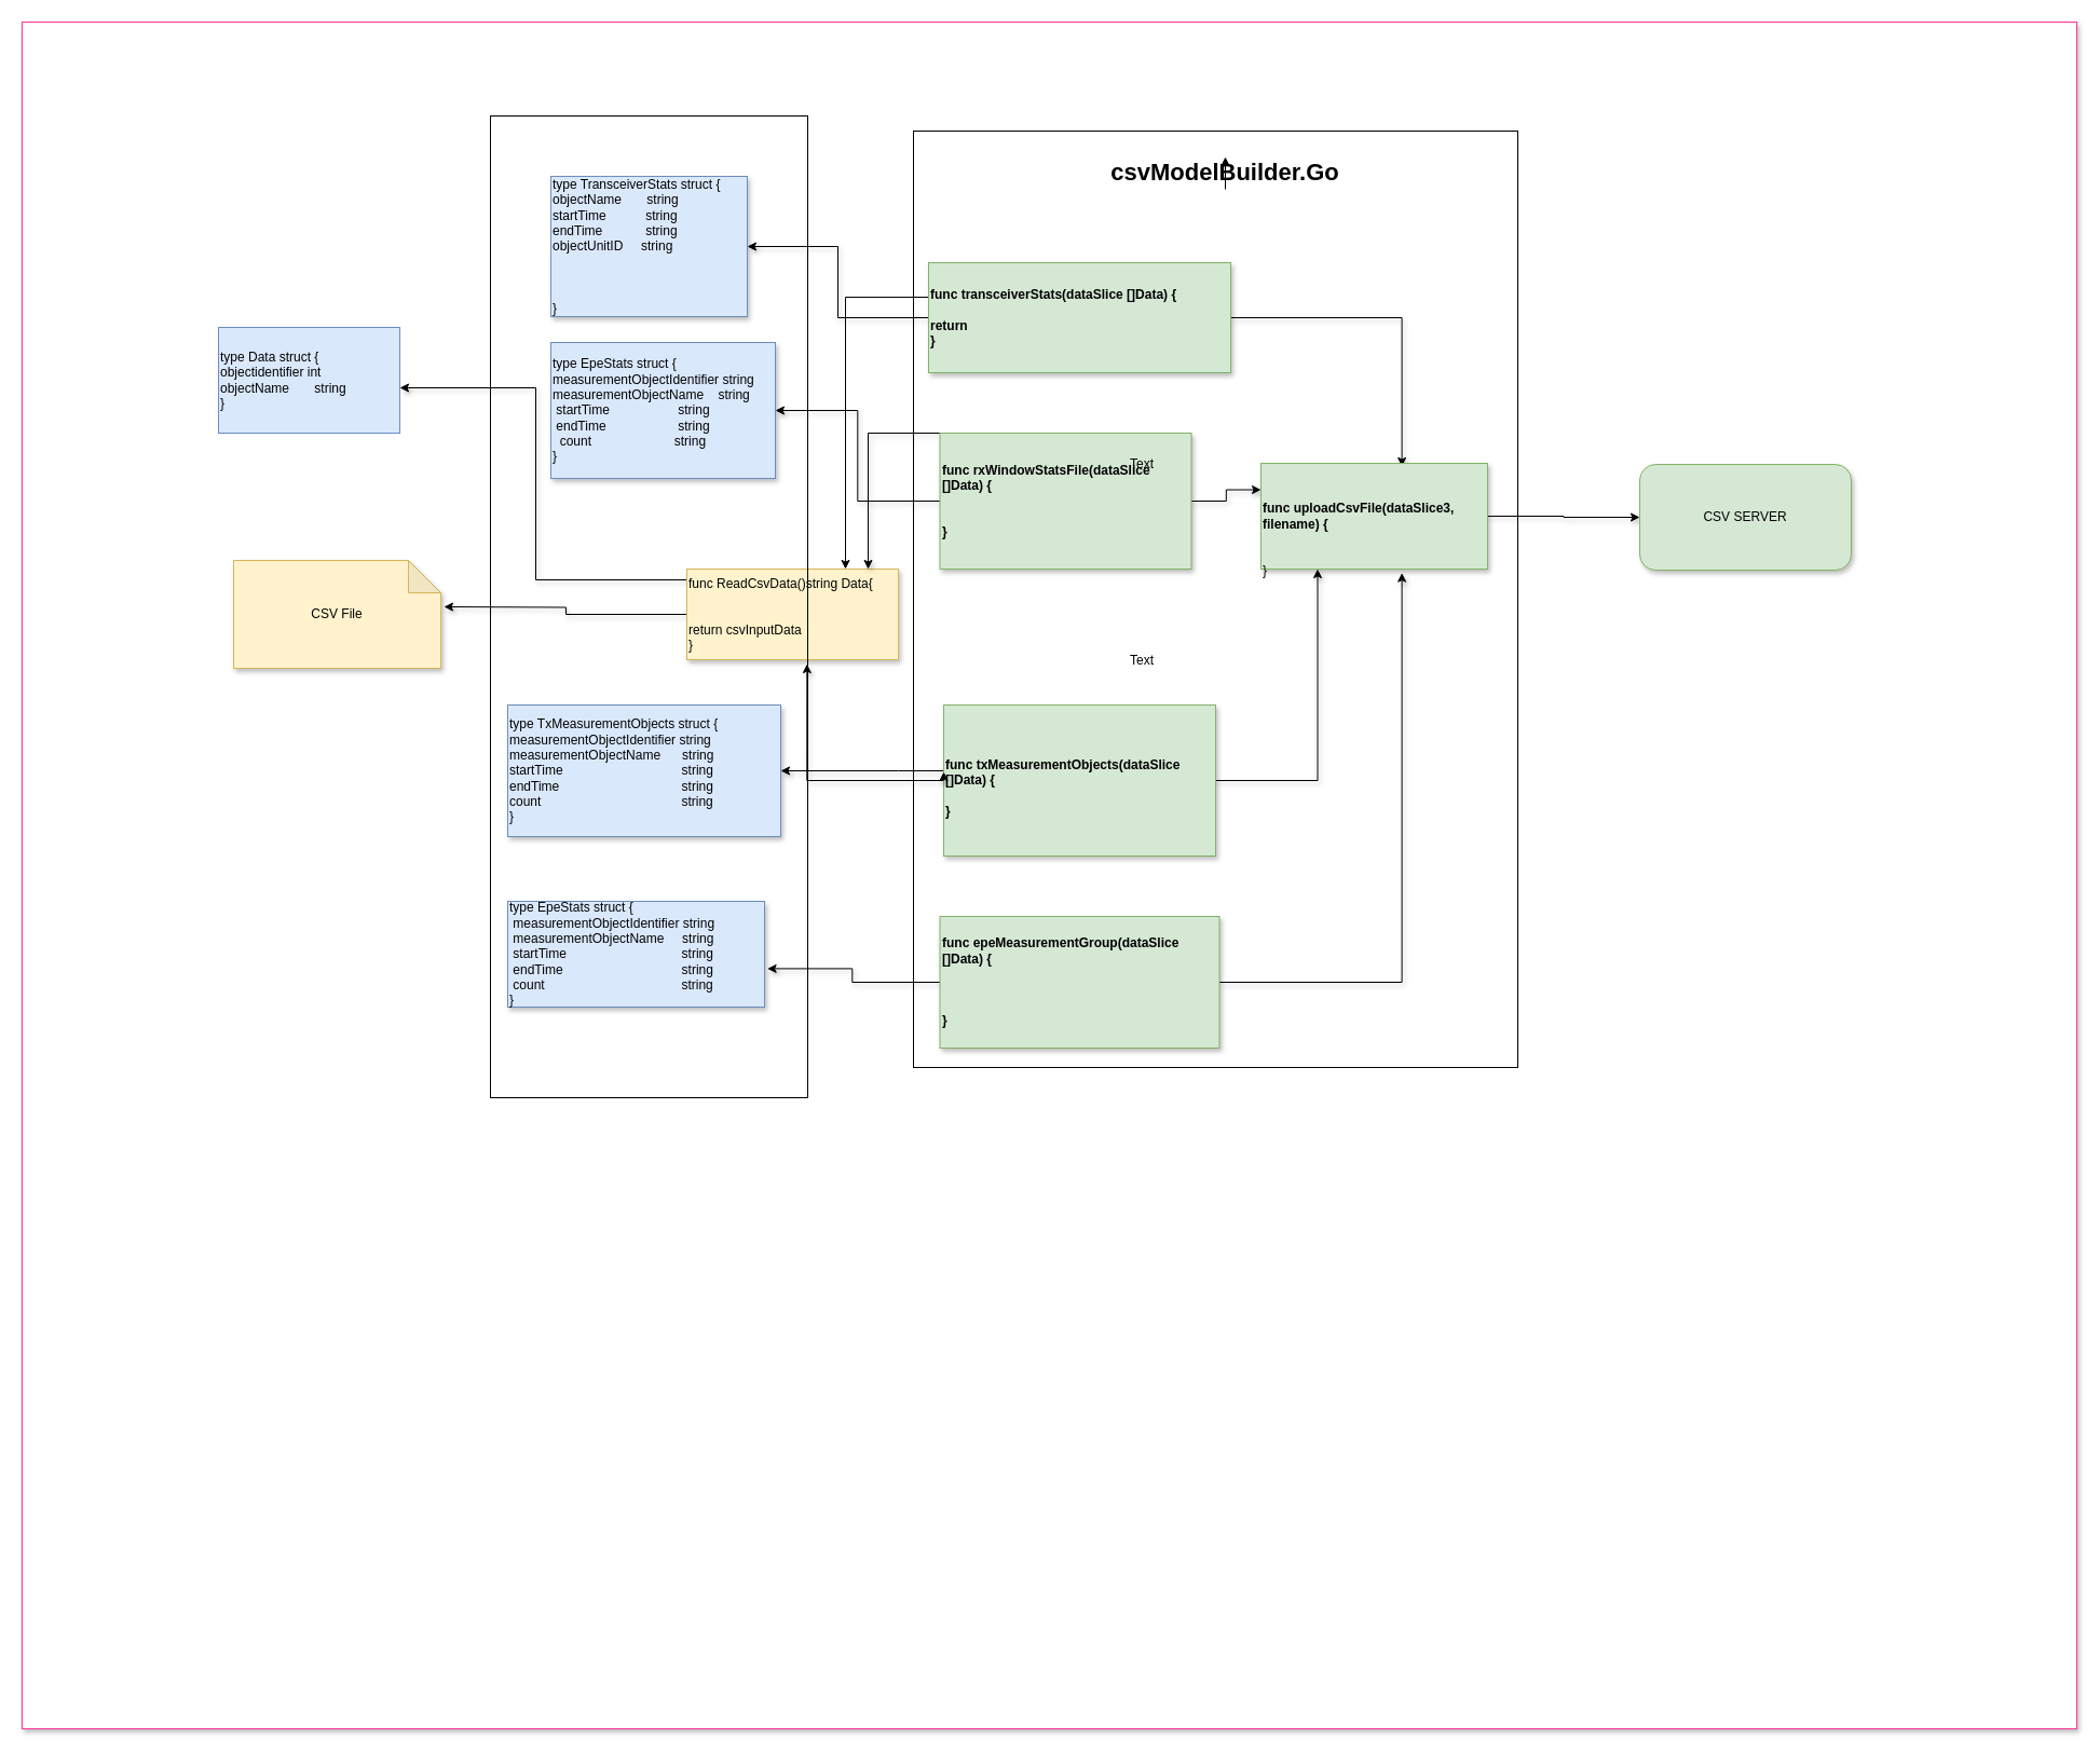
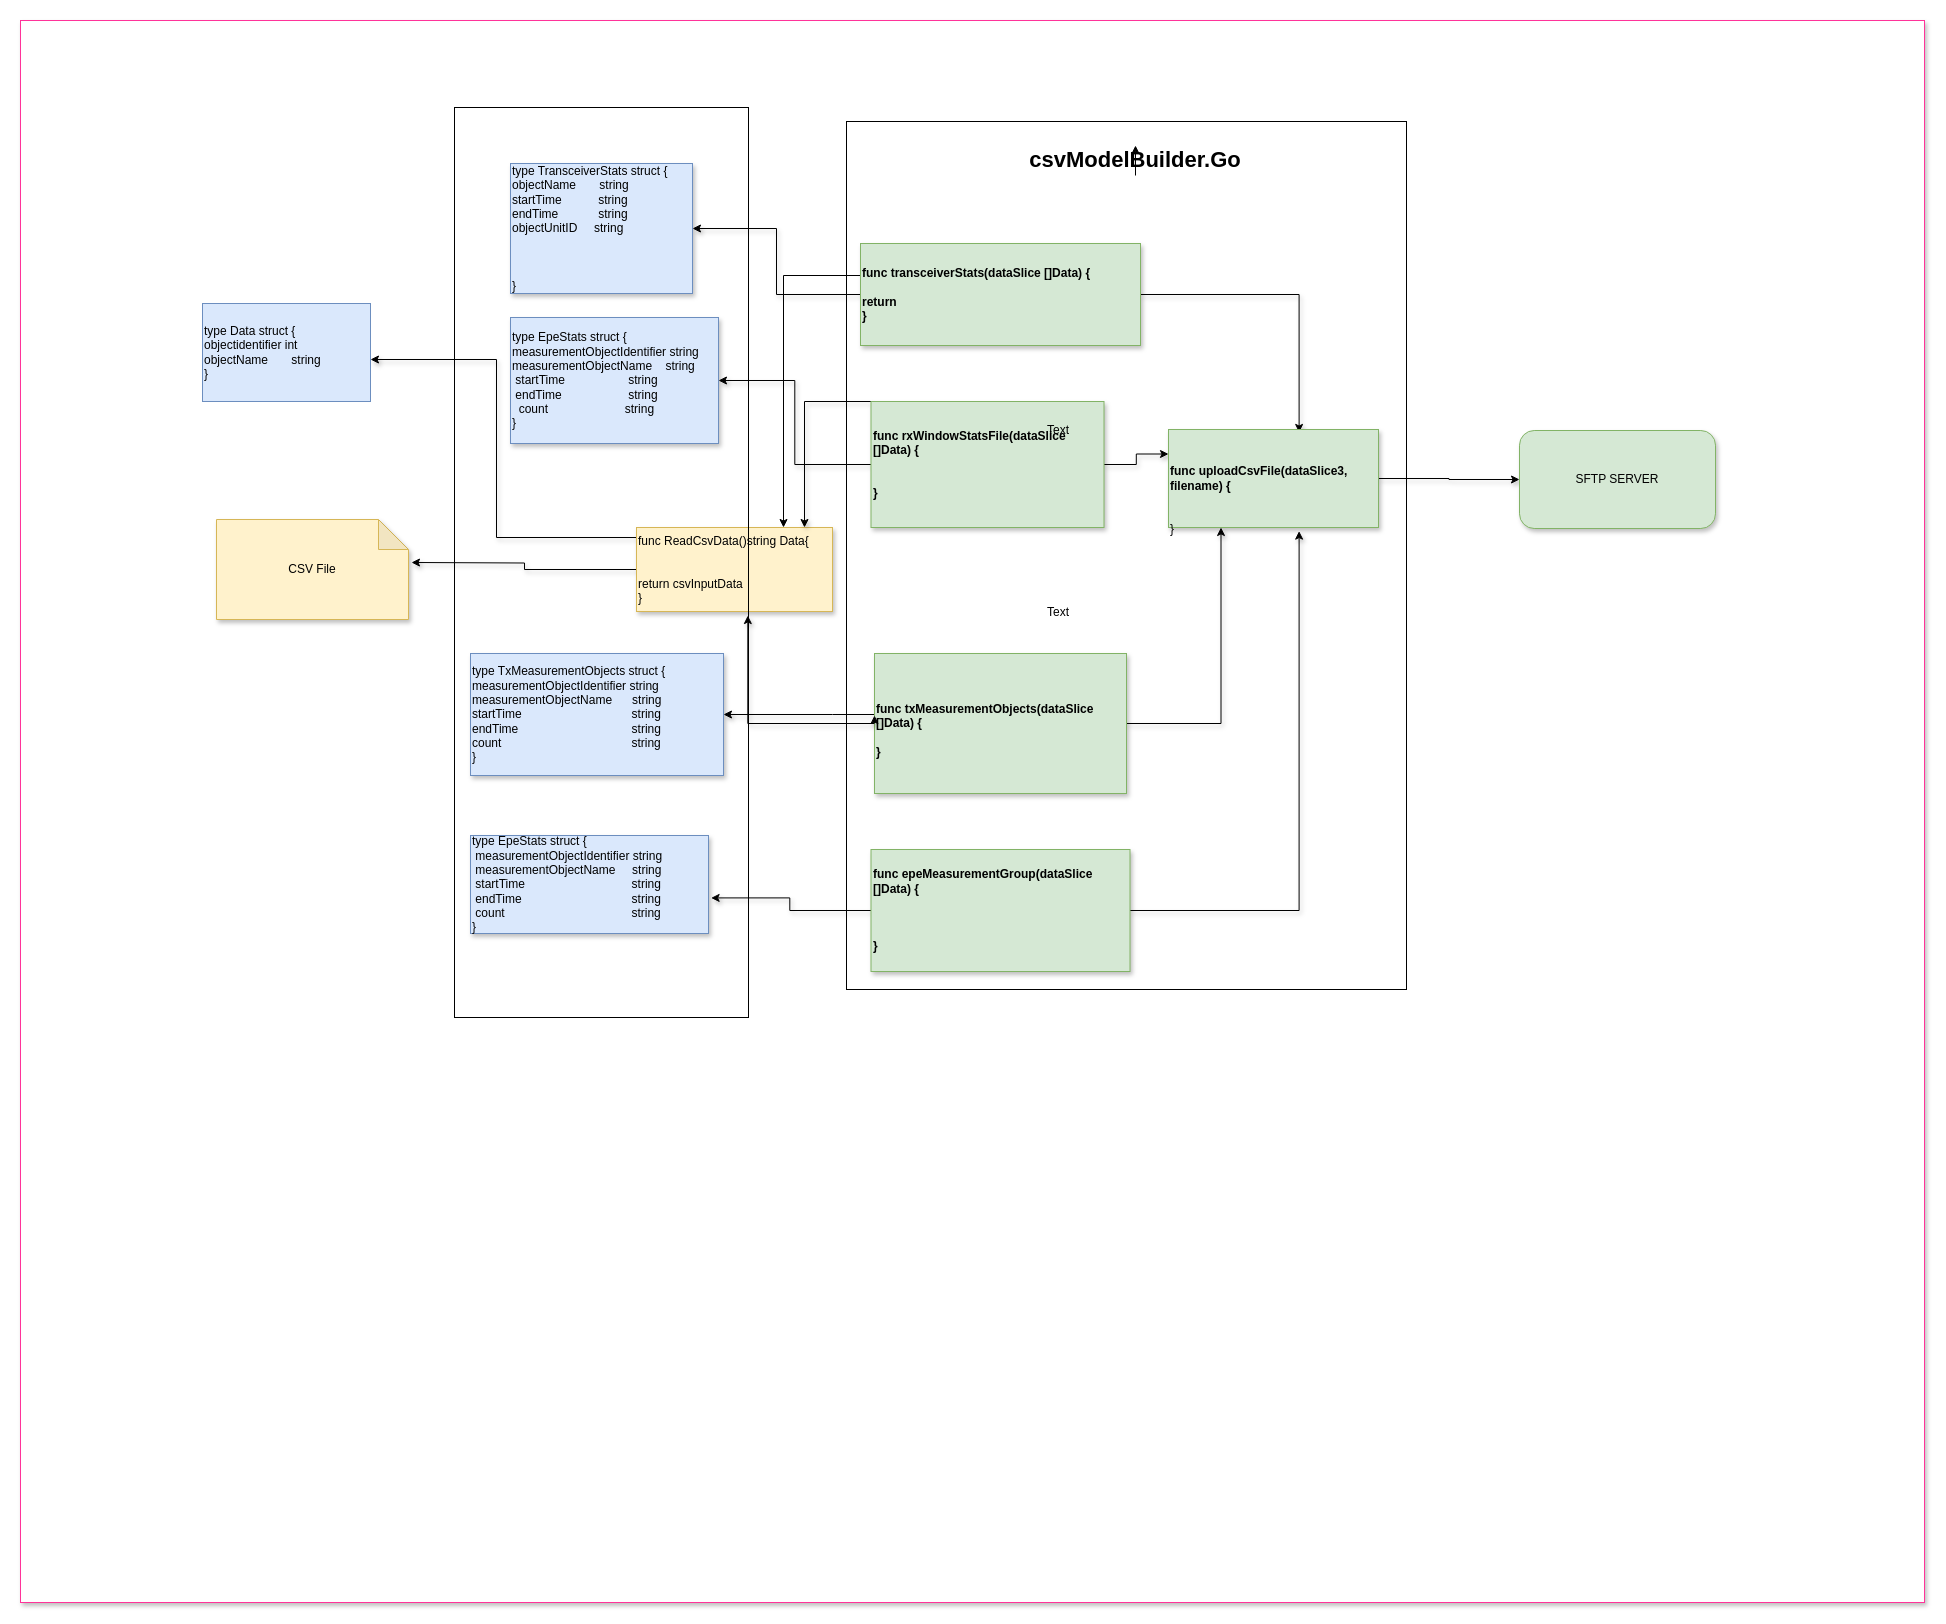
- <mxCell id="57" value="CSV SERVER" style="rounded=1;whiteSpace=wrap;html=1;fillColor=#d5e8d4;strokeColor=#82b366;shadow=1;" parent="30" vertex="1"><mxGeometry x="1519" y="430" width="196" height="98" as="geometry" /></mxCell>
+ <mxCell id="57" value="SFTP SERVER" style="rounded=1;whiteSpace=wrap;html=1;fillColor=#d5e8d4;strokeColor=#82b366;shadow=1;" parent="30" vertex="1"><mxGeometry x="1519" y="430" width="196" height="98" as="geometry" /></mxCell>
